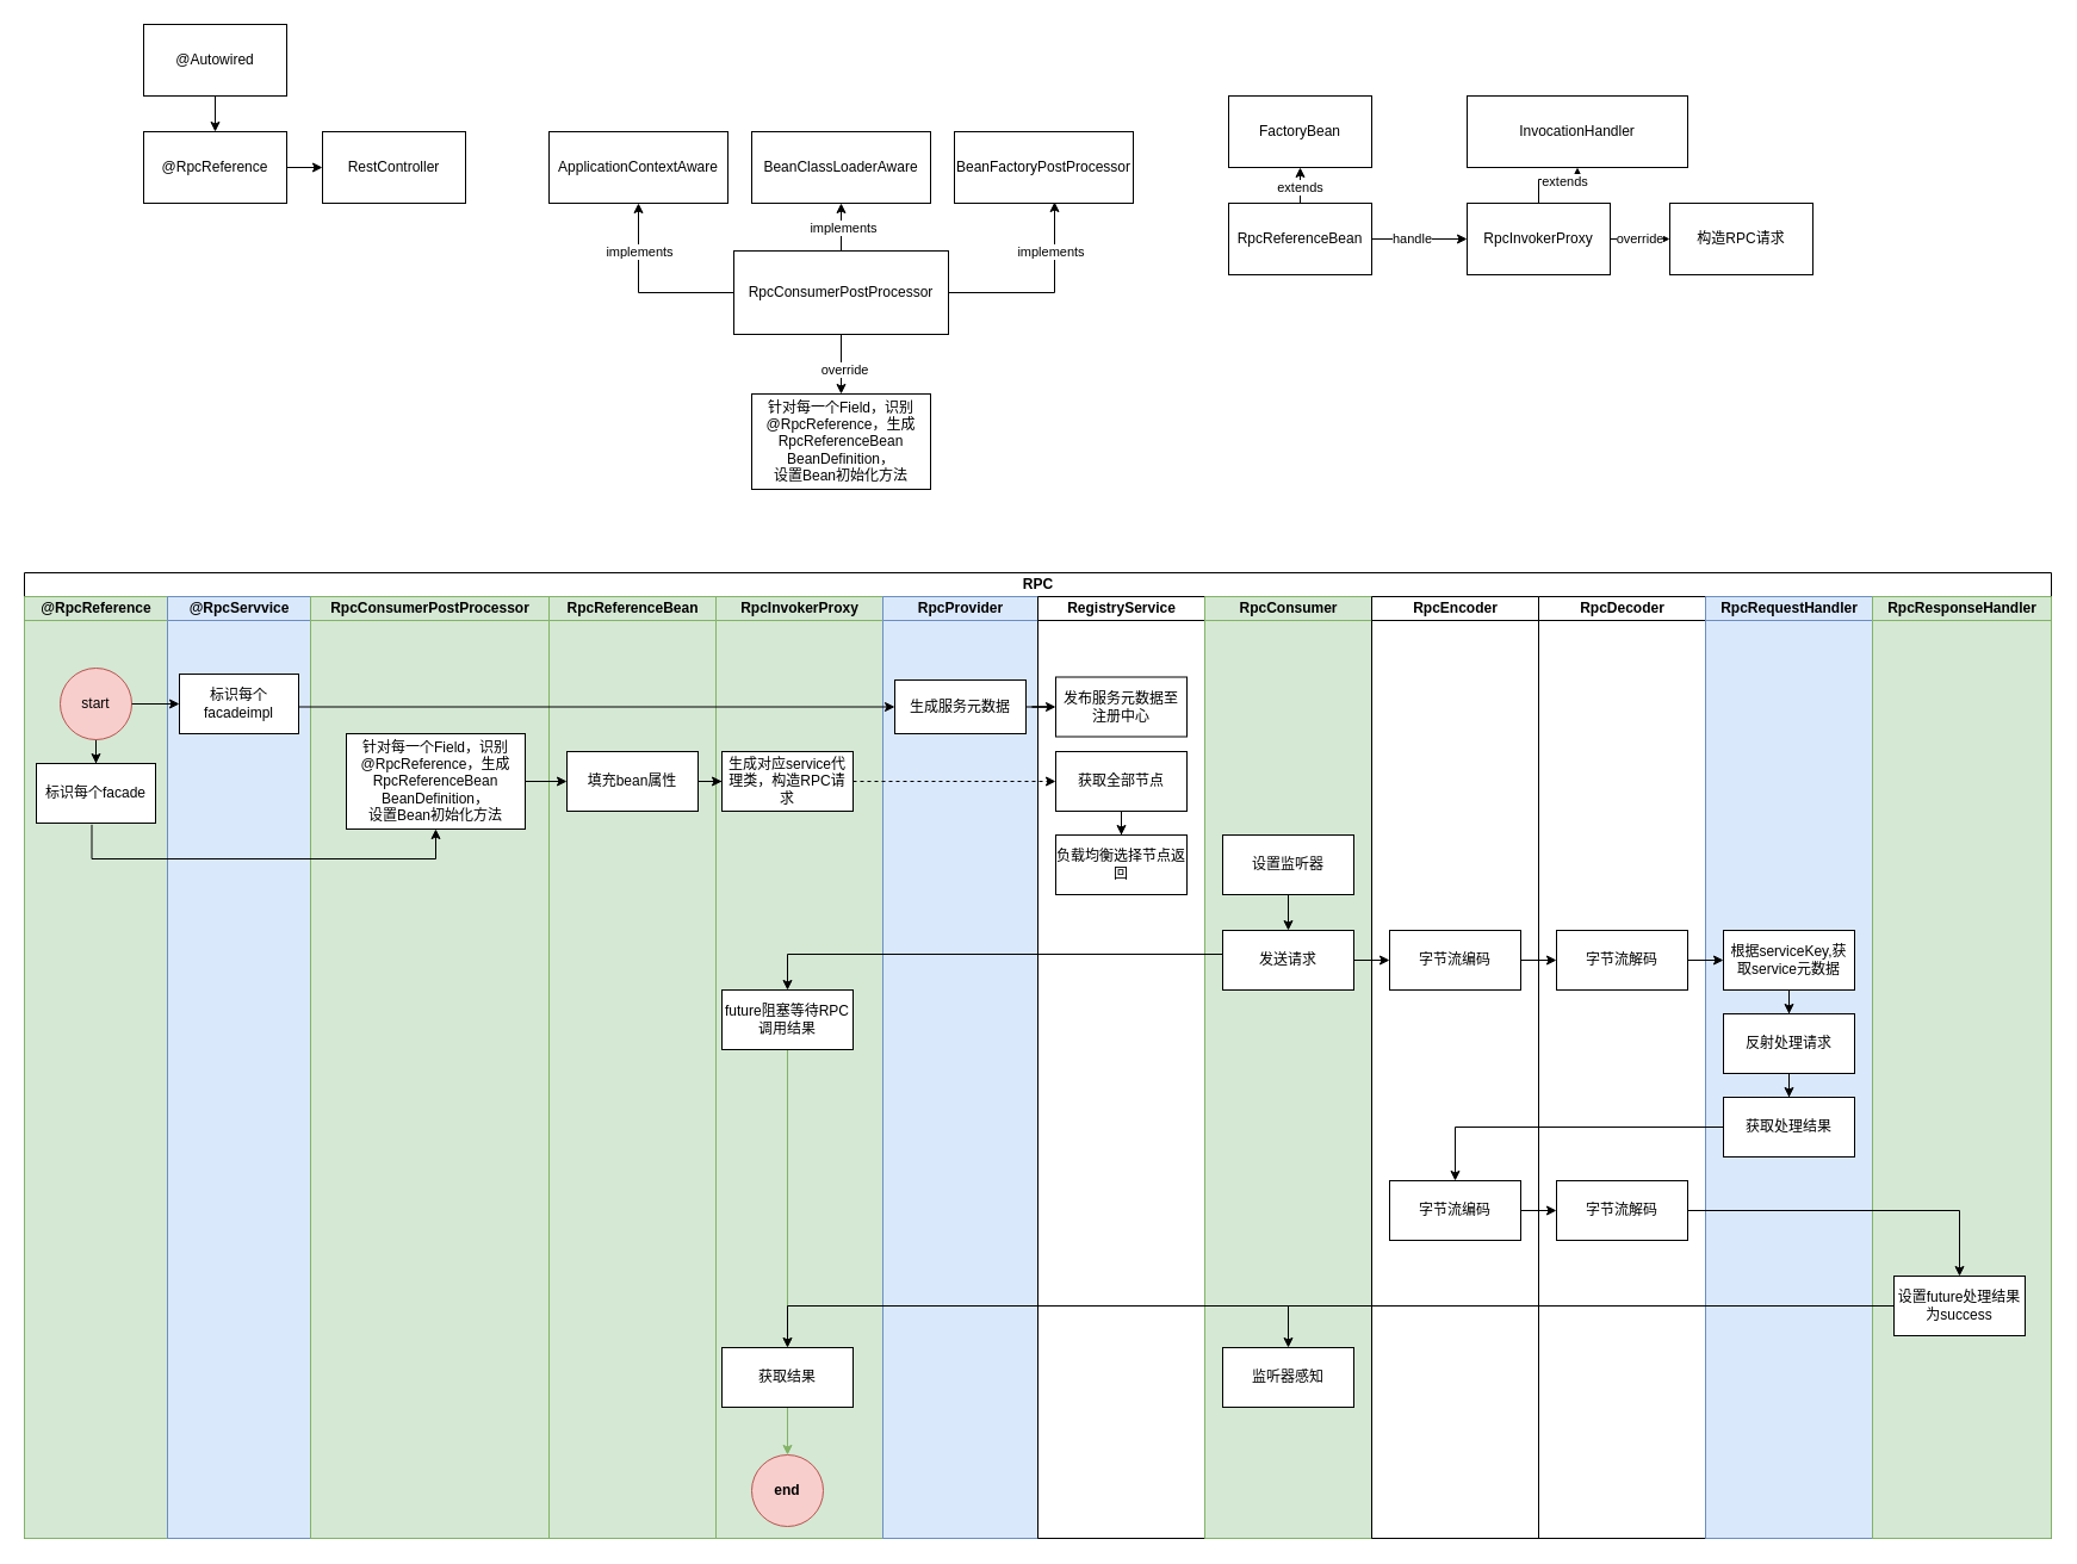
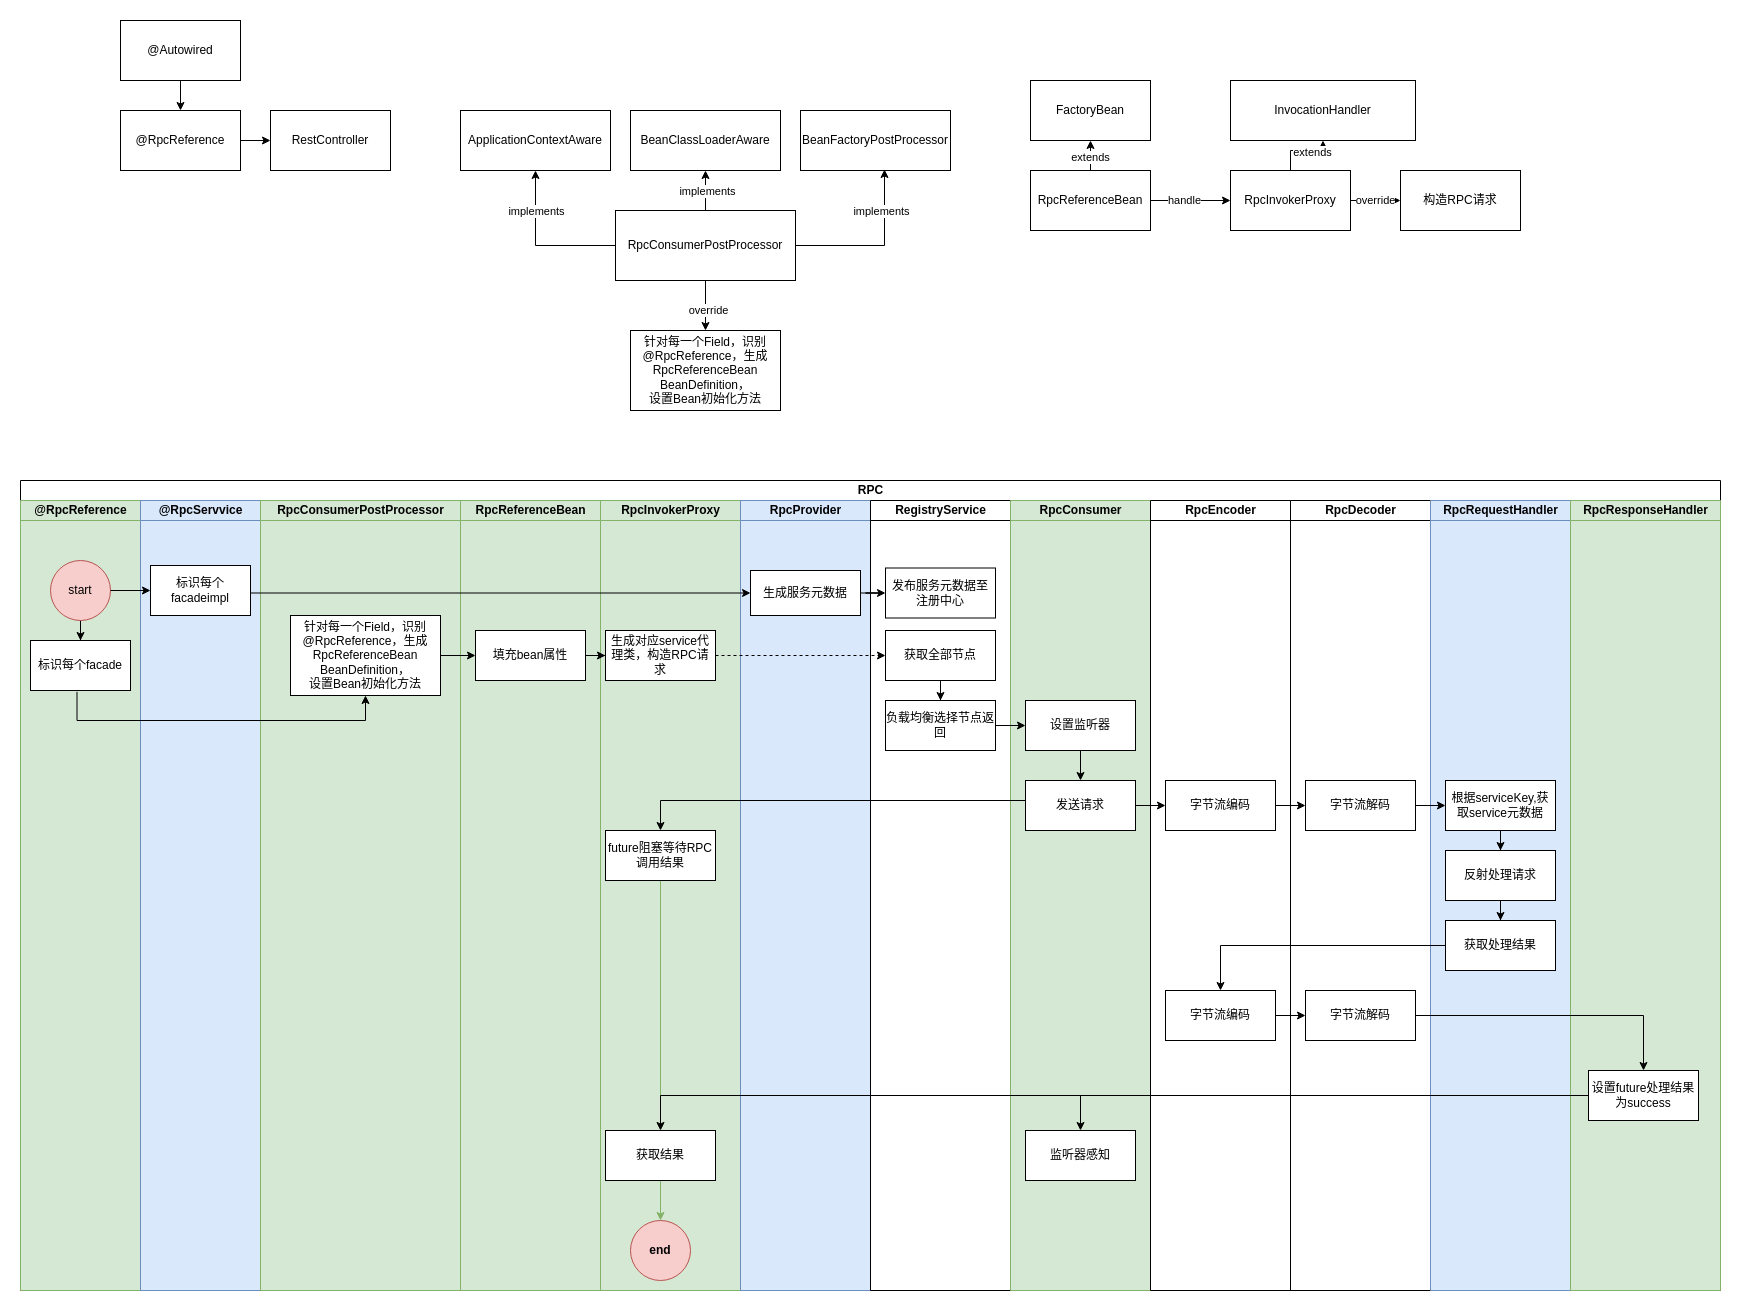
+ <mxCell id="92" value="" style="edgeStyle=orthogonalEdgeStyle;rounded=0;orthogonalLoop=1;jettySize=auto;html=1;" parent="33" source="59" target="63" edge="1"><mxGeometry relative="1" as="geometry" /></mxCell>
